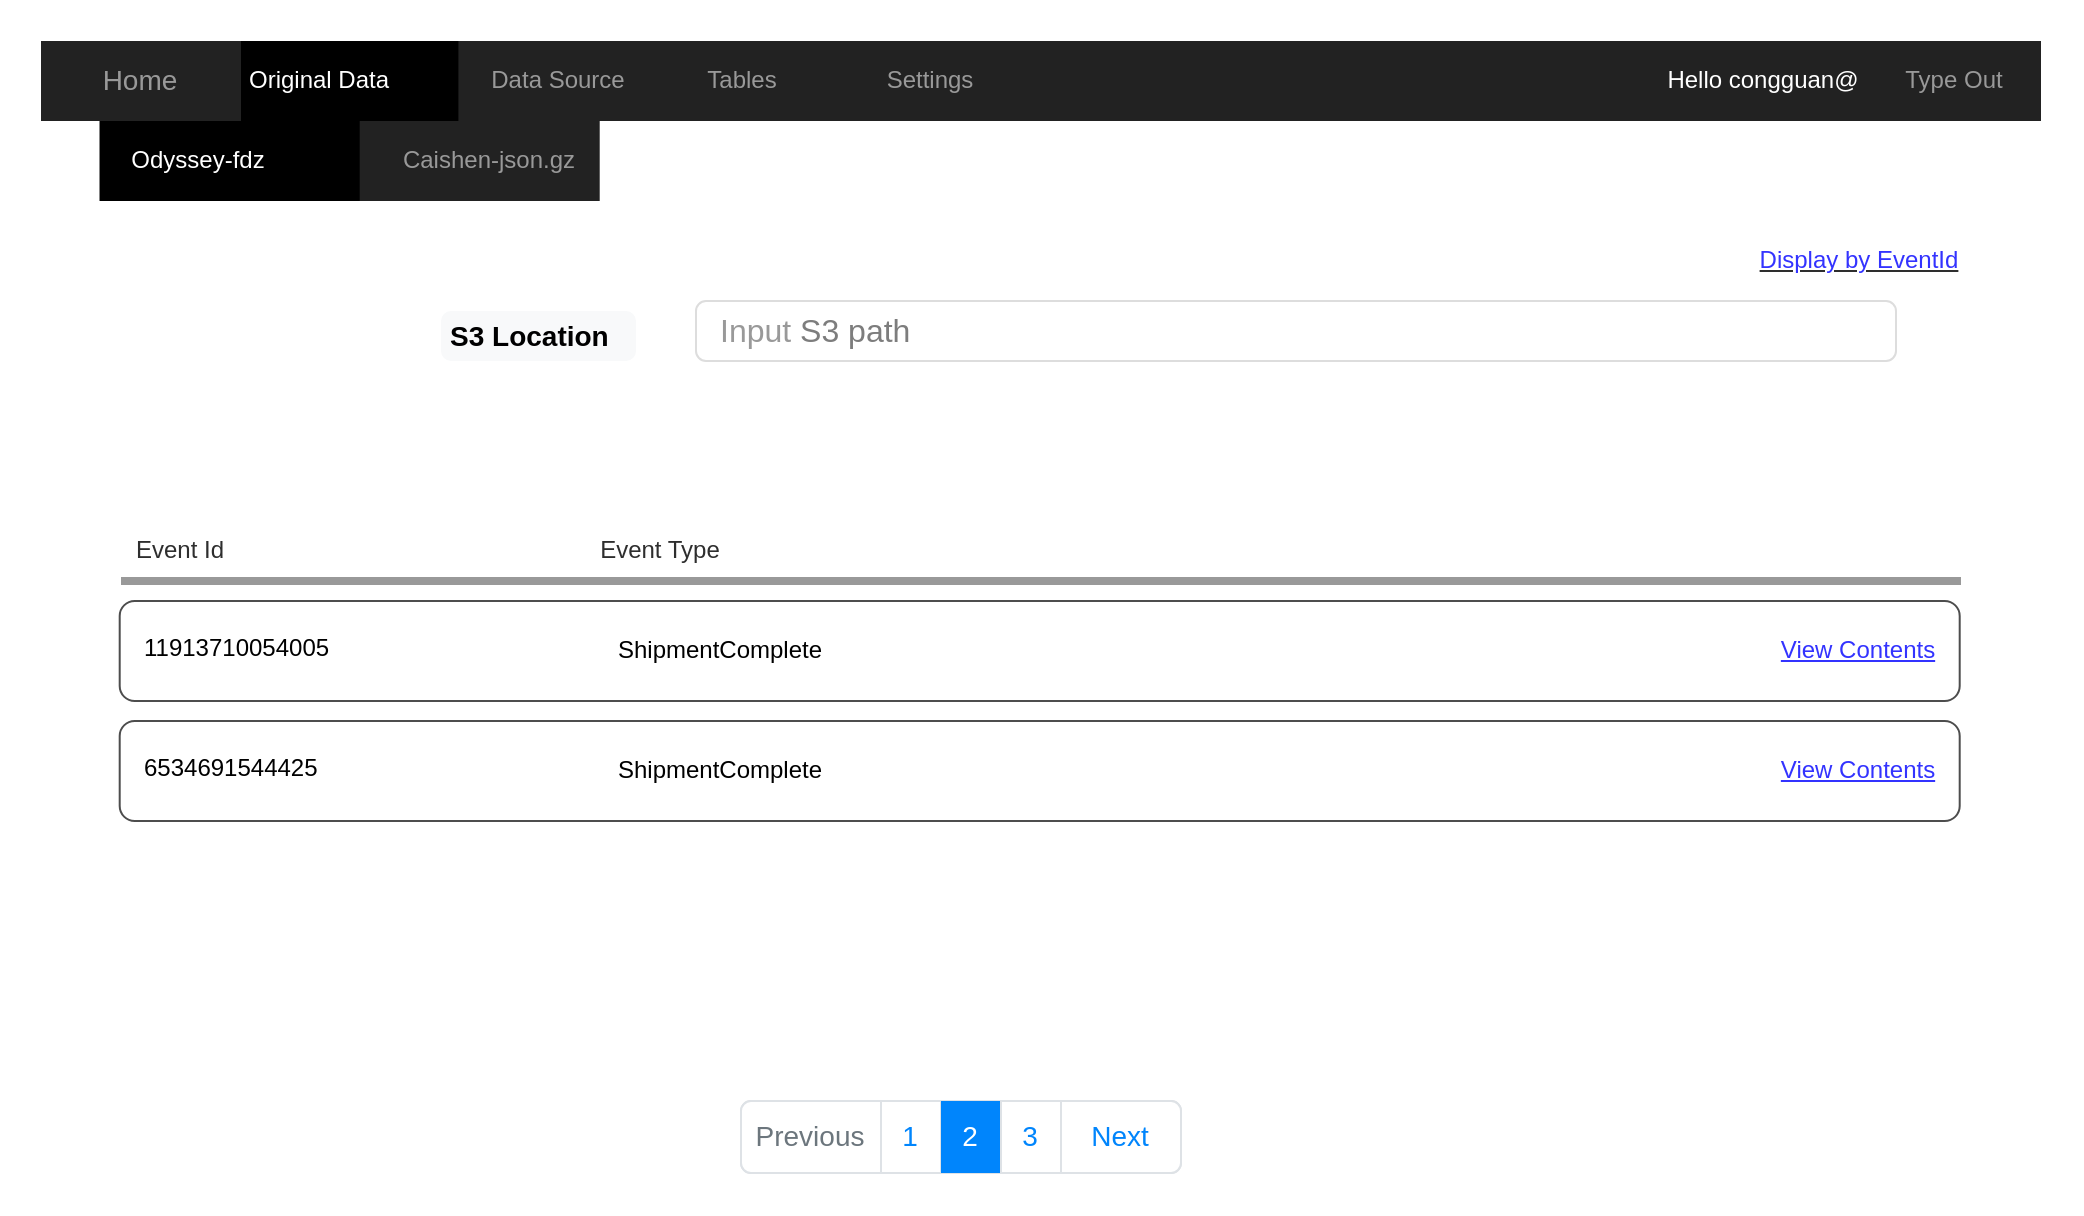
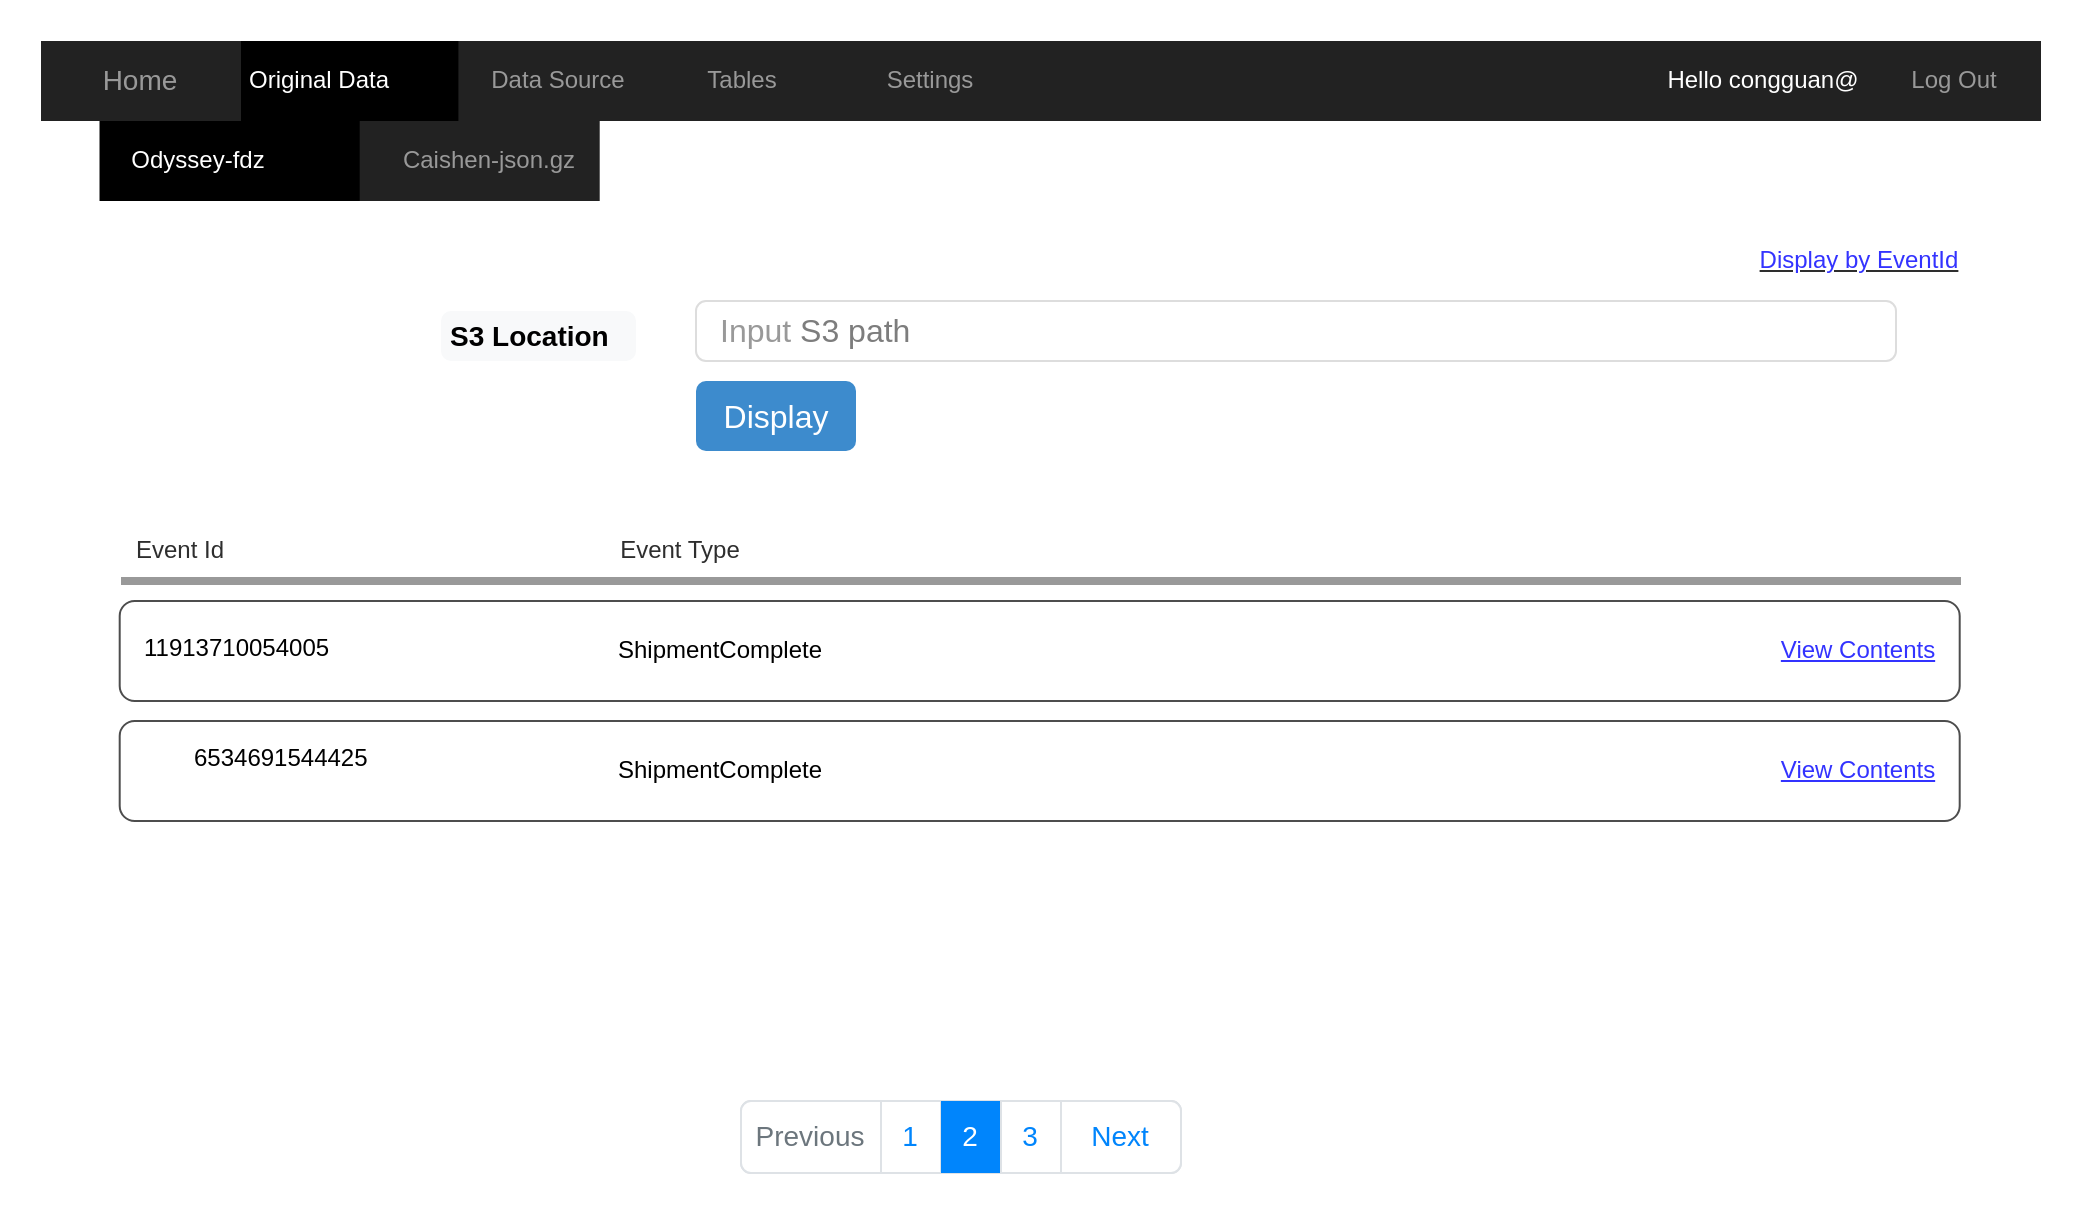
- <mxCell id="13" value="Type Out" style="html=1;shadow=0;dashed=0;fillColor=none;strokeColor=none;shape=mxgraph.bootstrap.rect;fontColor=#999999;whiteSpace=wrap;" parent="8" vertex="1"><mxGeometry x="912.5" width="87.5" height="40" as="geometry" /></mxCell>
+ <mxCell id="13" value="Log Out" style="html=1;shadow=0;dashed=0;fillColor=none;strokeColor=none;shape=mxgraph.bootstrap.rect;fontColor=#999999;whiteSpace=wrap;" parent="8" vertex="1"><mxGeometry x="912.5" width="87.5" height="40" as="geometry" /></mxCell>
+ <mxCell id="7" value="Display" style="html=1;shadow=0;dashed=0;shape=mxgraph.bootstrap.rrect;rSize=5;fontSize=16;fillColor=#3D8BCD;strokeColor=none;fontColor=#ffffff;whiteSpace=wrap;" parent="1" vertex="1"><mxGeometry x="347.5" y="190" width="80" height="35" as="geometry" /></mxCell>
- <mxCell id="29" value="Event Type" style="text;html=1;strokeColor=none;fillColor=none;align=center;verticalAlign=middle;whiteSpace=wrap;rounded=0;fontColor=#2E2E2E;" vertex="1" parent="1"><mxGeometry x="270" y="260" width="120" height="30" as="geometry" /></mxCell>
+ <mxCell id="29" value="Event Type" style="text;html=1;strokeColor=none;fillColor=none;align=center;verticalAlign=middle;whiteSpace=wrap;rounded=0;fontColor=#2E2E2E;" vertex="1" parent="1"><mxGeometry x="280" y="260" width="120" height="30" as="geometry" /></mxCell>
- <mxCell id="33" value="6534691544425" style="text;whiteSpace=wrap;html=1;" vertex="1" parent="1"><mxGeometry x="70" y="370" width="120" height="40" as="geometry" /></mxCell>
+ <mxCell id="33" value="6534691544425" style="text;whiteSpace=wrap;html=1;" vertex="1" parent="1"><mxGeometry x="95" y="365" width="120" height="40" as="geometry" /></mxCell>
